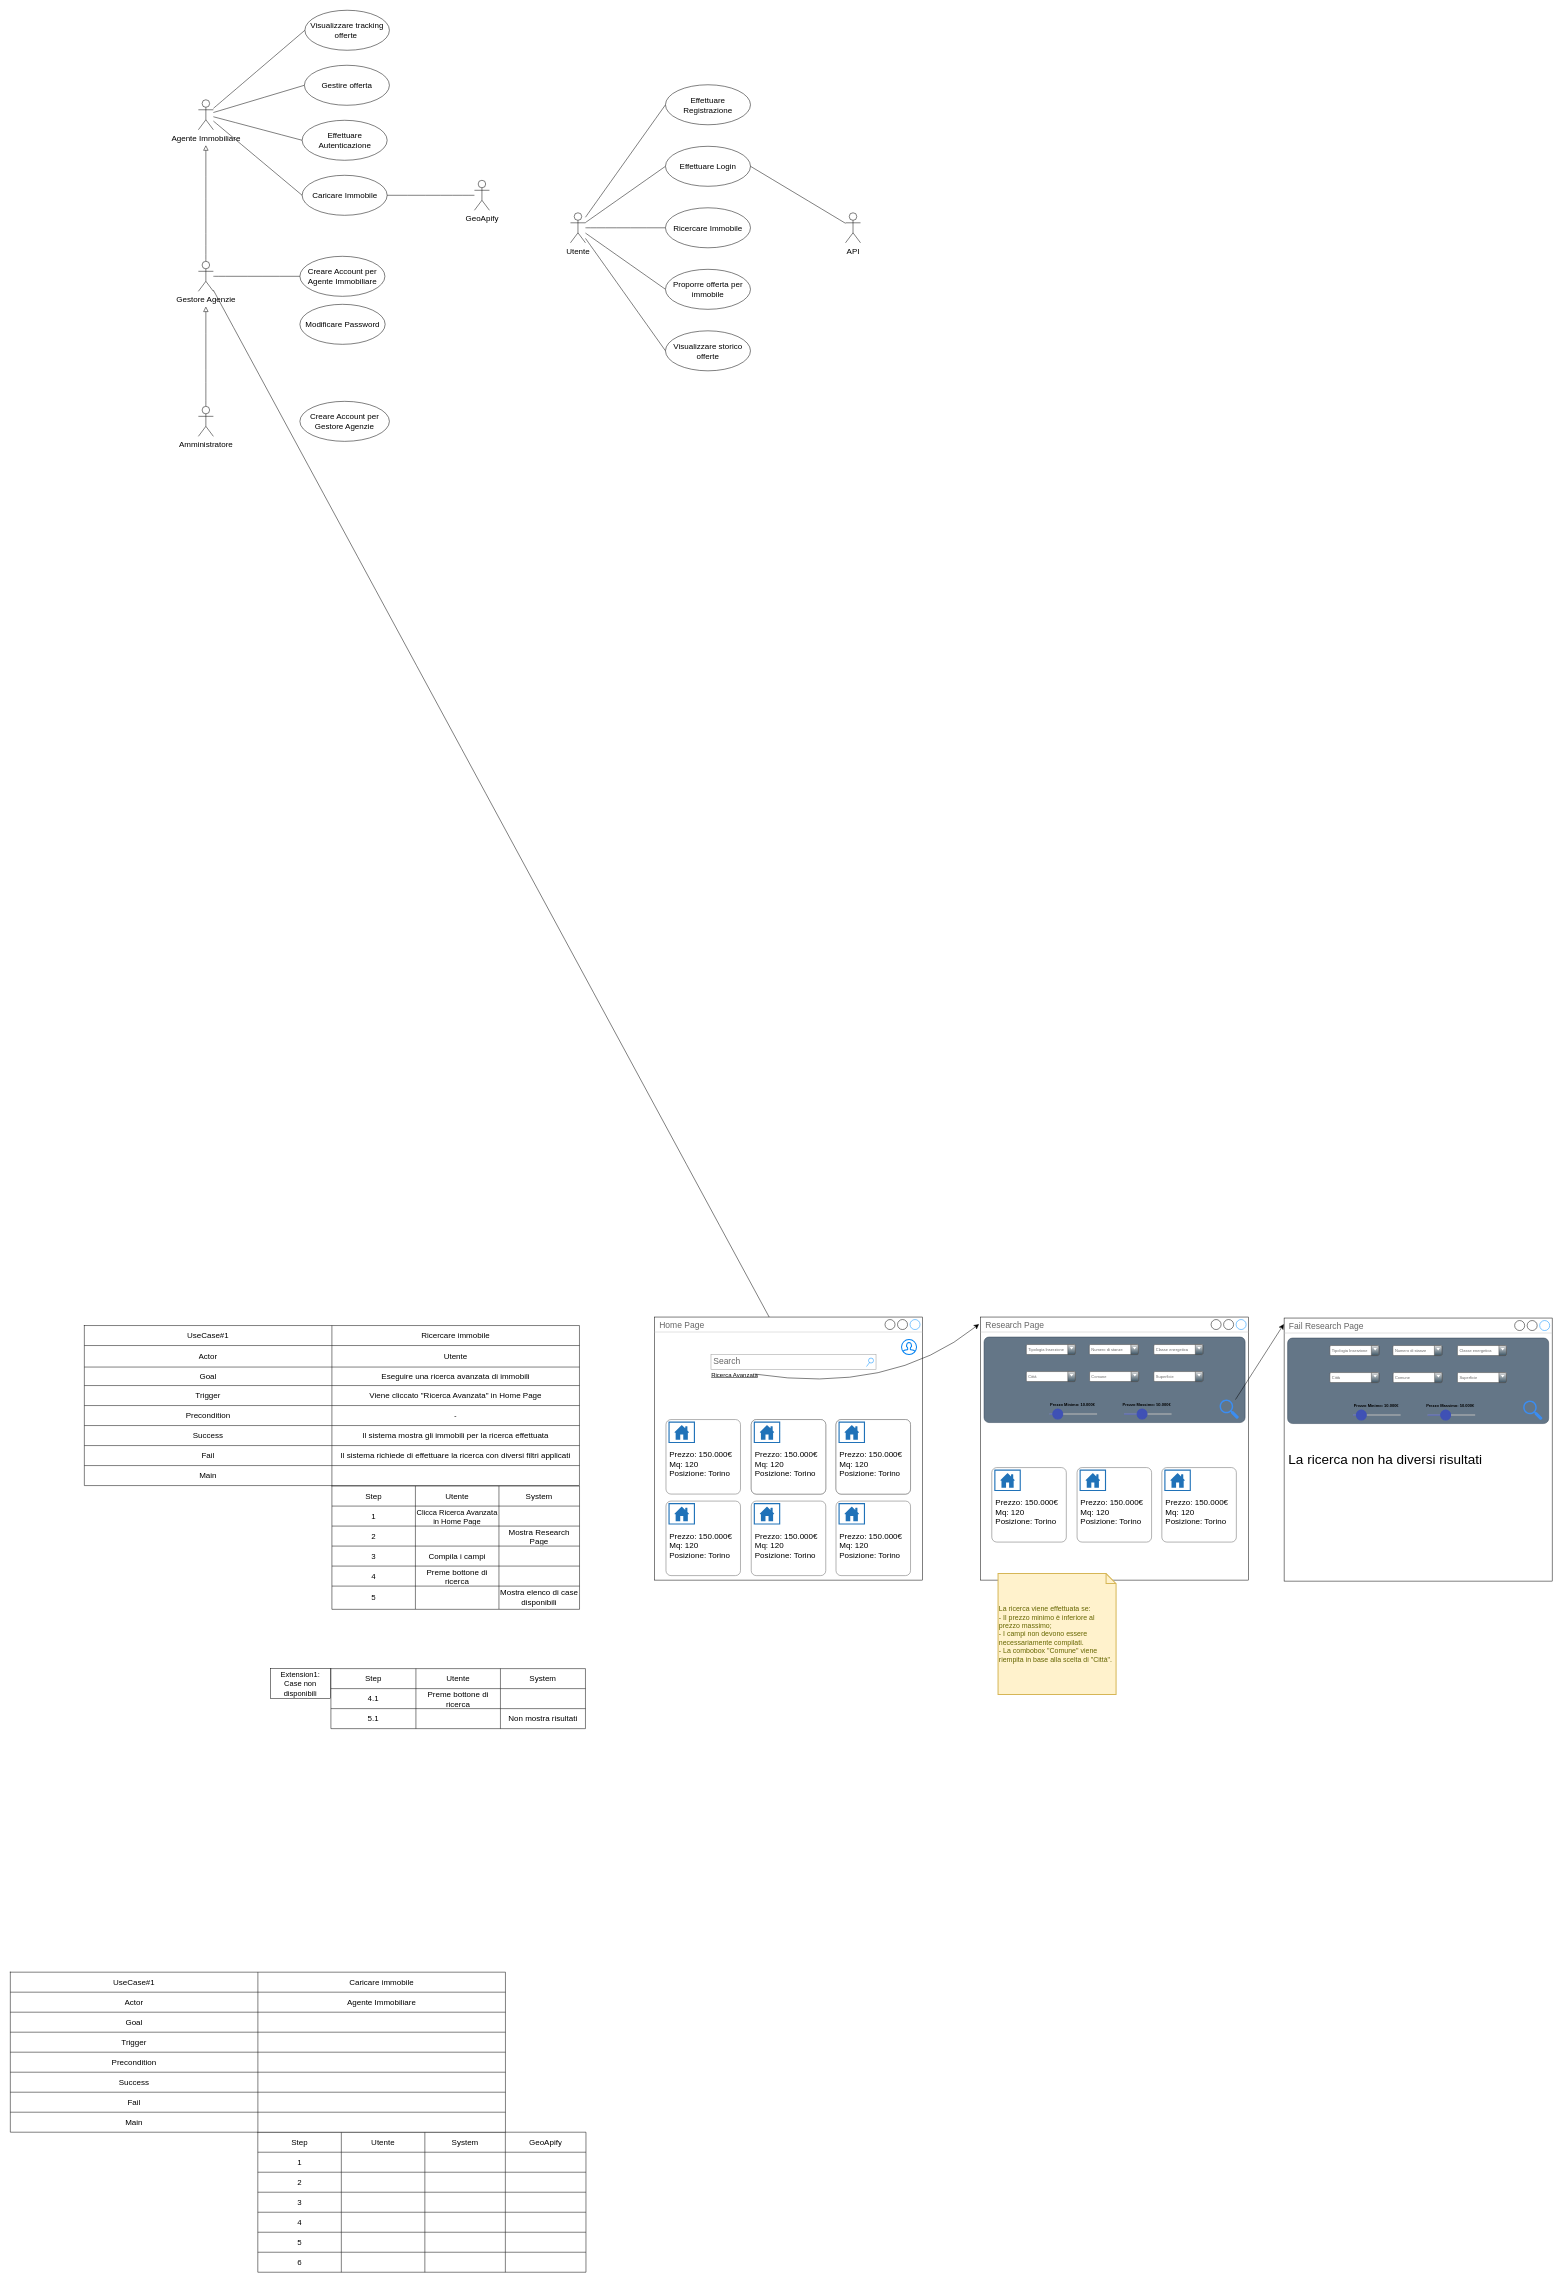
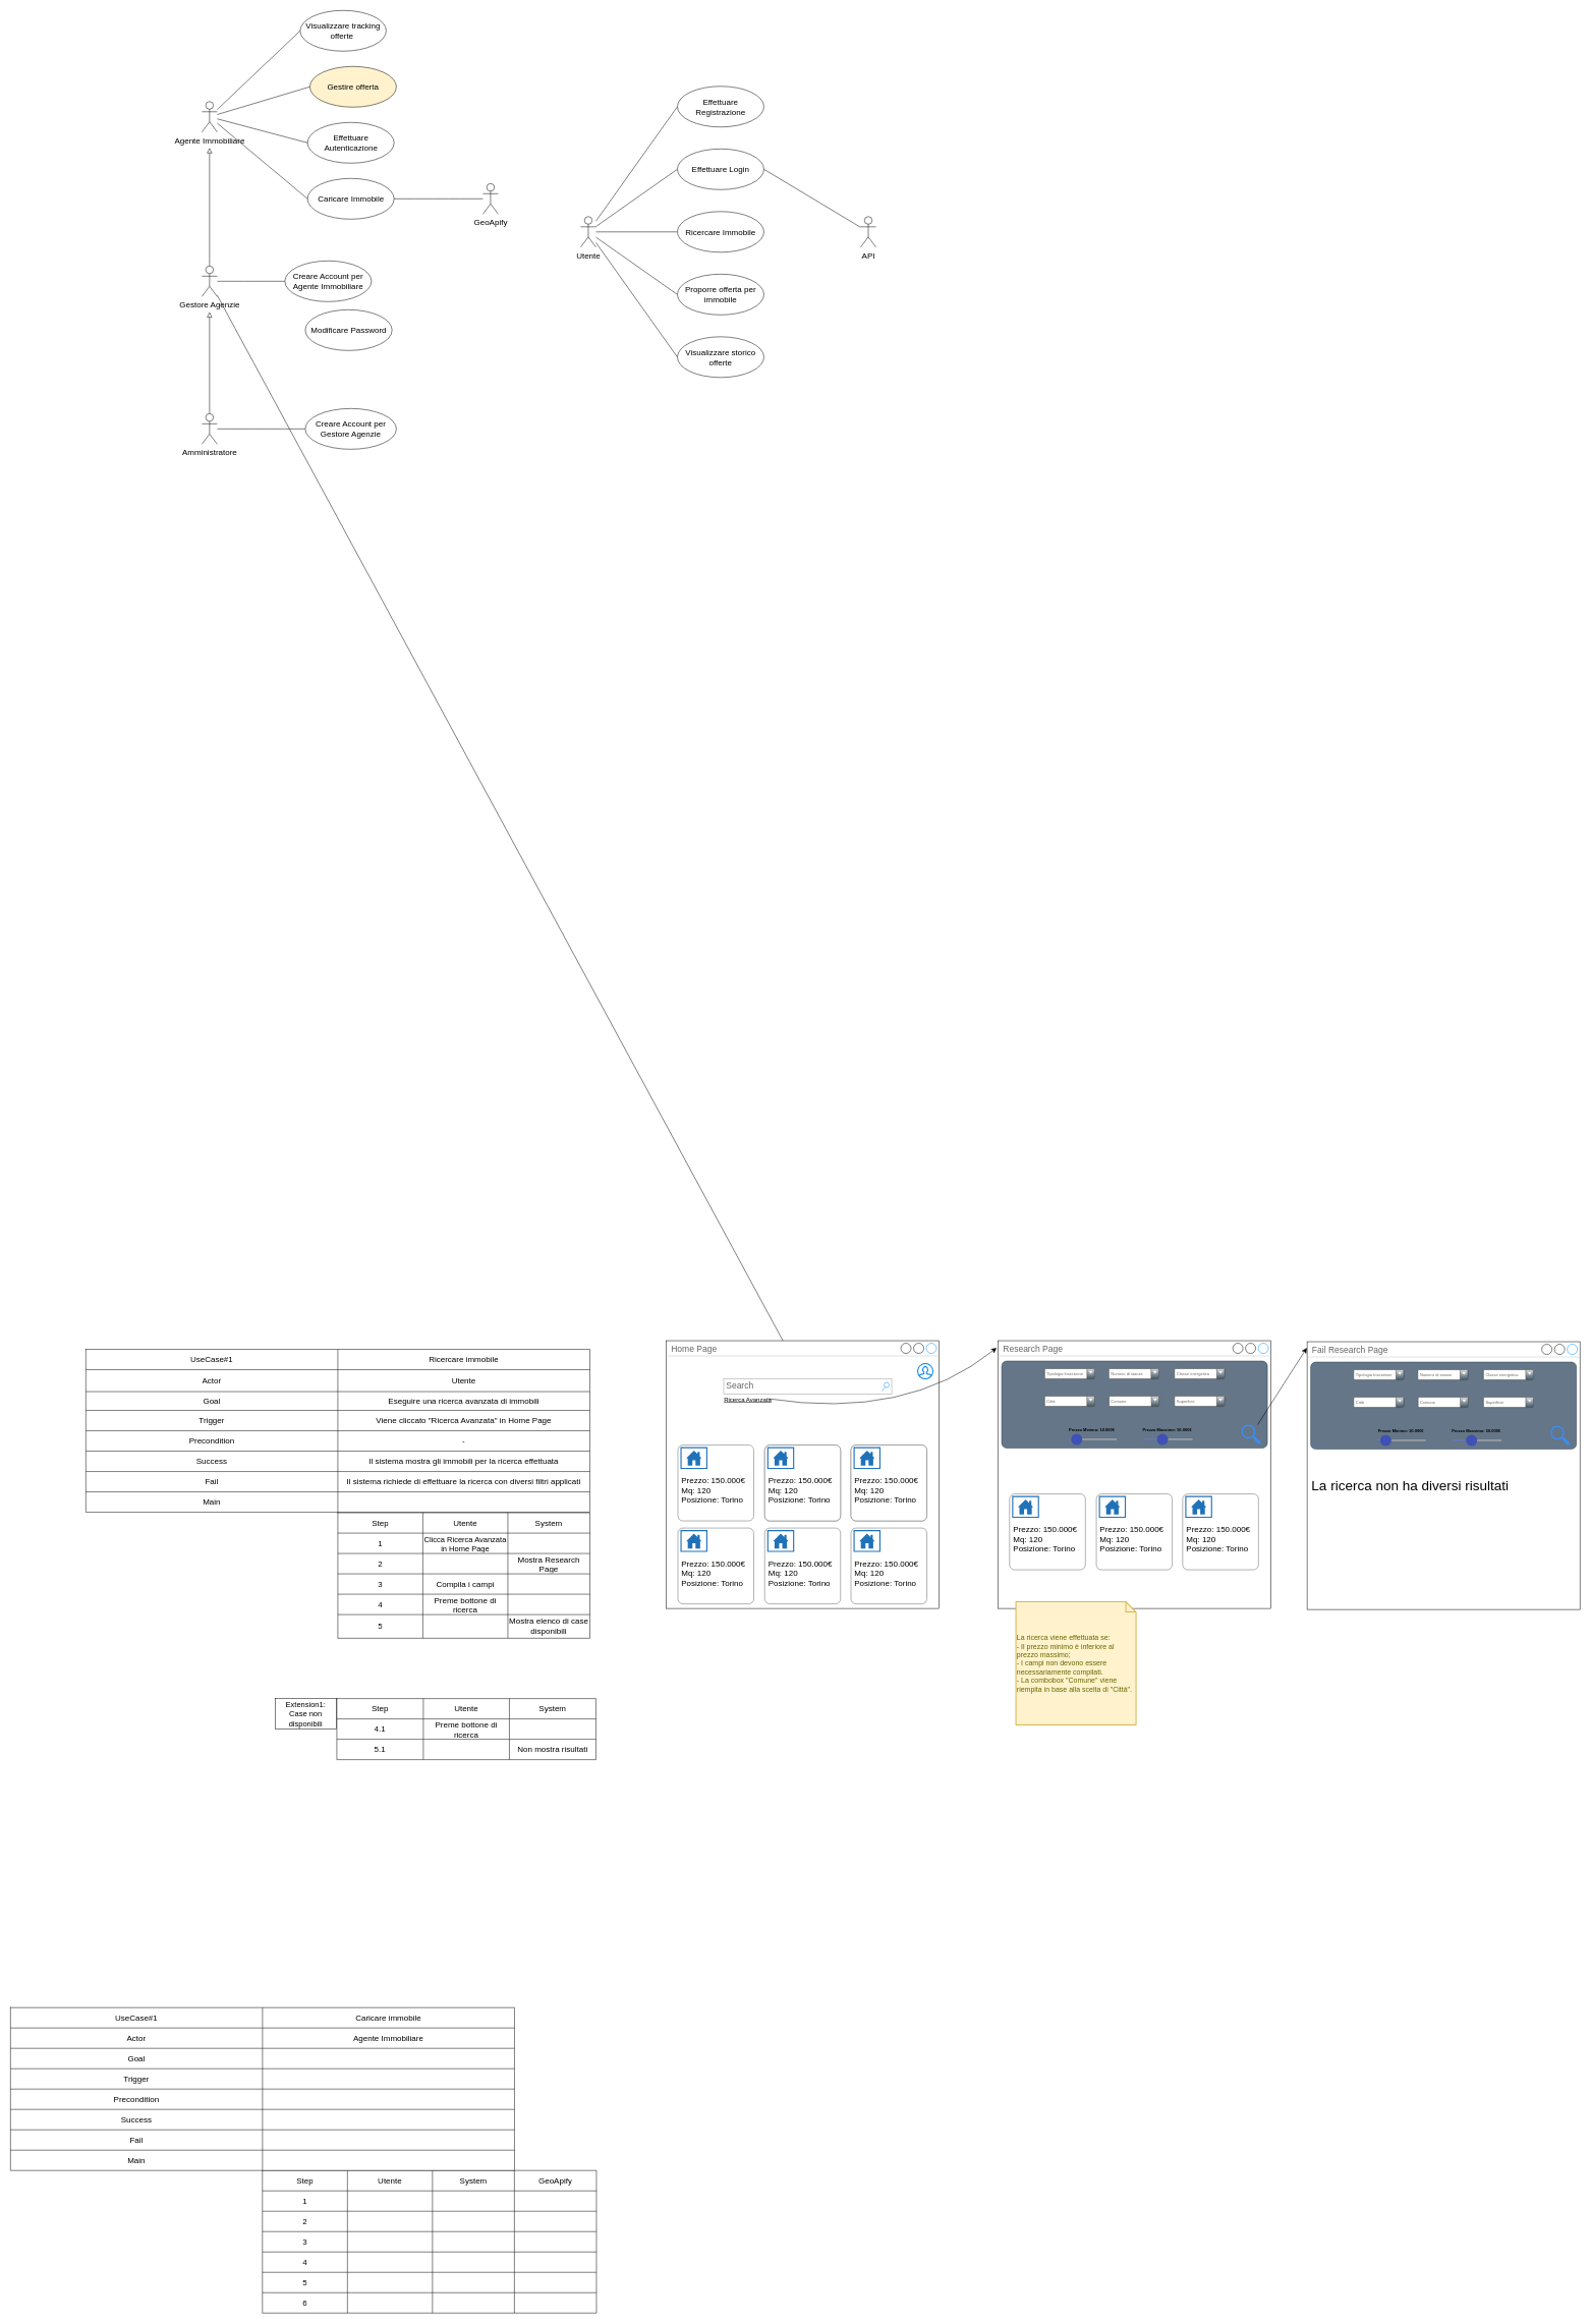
- <mxCell id="36" value="Visualizzare tracking offerte&amp;nbsp;" style="ellipse;whiteSpace=wrap;html=1;fontSize=16;" vertex="1" parent="1"><mxGeometry x="609" y="20" width="169" height="80" as="geometry" /></mxCell>
+ <mxCell id="36" value="Visualizzare tracking offerte&amp;nbsp;" style="ellipse;whiteSpace=wrap;html=1;fontSize=16;" vertex="1" parent="1"><mxGeometry x="589" y="20" width="169" height="80" as="geometry" /></mxCell>
- <mxCell id="34" value="Gestire offerta" style="ellipse;whiteSpace=wrap;html=1;fontSize=16;" vertex="1" parent="1"><mxGeometry x="608" y="130" width="170" height="80" as="geometry" /></mxCell>
+ <mxCell id="34" value="Gestire offerta" style="ellipse;whiteSpace=wrap;html=1;fontSize=16;fillColor=#fff2cc;" vertex="1" parent="1"><mxGeometry x="608" y="130" width="170" height="80" as="geometry" /></mxCell>
- <mxCell id="21" value="Creare Account per Agente Immobiliare" style="ellipse;whiteSpace=wrap;html=1;fontSize=16;" vertex="1" parent="1"><mxGeometry x="599" y="512" width="170" height="80" as="geometry" /></mxCell>
+ <mxCell id="21" value="Creare Account per Agente Immobiliare" style="ellipse;whiteSpace=wrap;html=1;fontSize=16;" vertex="1" parent="1"><mxGeometry x="559" y="512" width="170" height="80" as="geometry" /></mxCell>
+ <mxCell id="3" style="edgeStyle=none;curved=1;rounded=0;orthogonalLoop=1;jettySize=auto;html=1;fontSize=12;startSize=8;endSize=8;endArrow=none;endFill=0;" edge="1" parent="1" source="5" target="20"><mxGeometry relative="1" as="geometry" /></mxCell>
